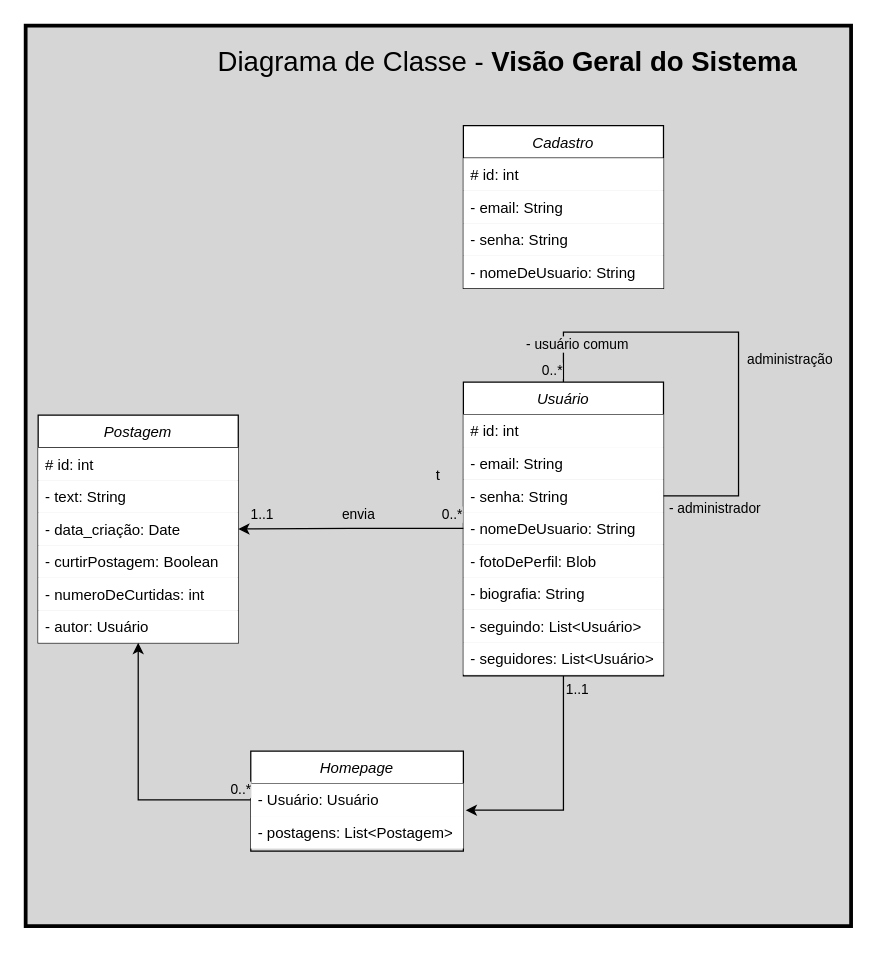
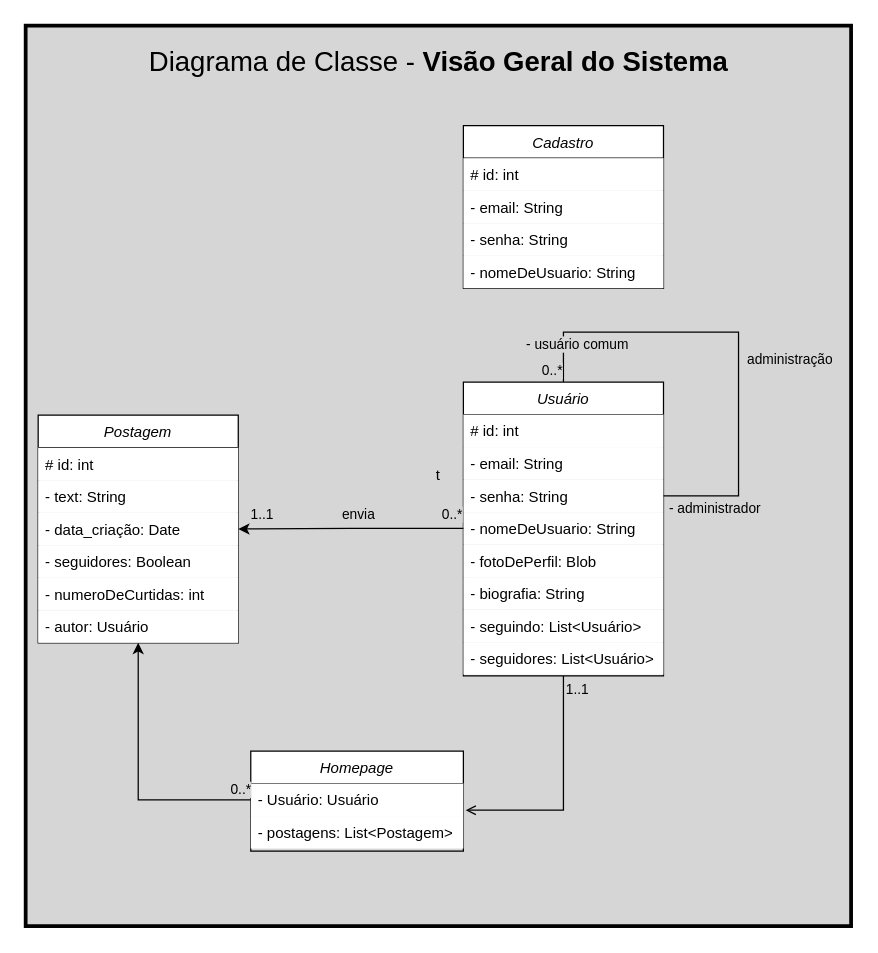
- <mxCell id="40" value="&lt;font style=&quot;font-size: 22px;&quot;&gt;Diagrama de Classe - &lt;b&gt;Visão Geral do Sistema&lt;br&gt;&lt;/b&gt;&lt;/font&gt;" style="text;html=1;align=center;verticalAlign=middle;resizable=0;points=[];autosize=1;strokeColor=none;fillColor=none;" vertex="1" parent="1"><mxGeometry x="160" y="30" width="490" height="40" as="geometry" /></mxCell>
+ <mxCell id="40" value="&lt;font style=&quot;font-size: 22px;&quot;&gt;Diagrama de Classe - &lt;b&gt;Visão Geral do Sistema&lt;br&gt;&lt;/b&gt;&lt;/font&gt;" style="text;html=1;align=center;verticalAlign=middle;resizable=0;points=[];autosize=1;strokeColor=none;fillColor=none;" vertex="1" parent="1"><mxGeometry x="105" y="30" width="490" height="40" as="geometry" /></mxCell>
- <mxCell id="20" value="- curtirPostagem: Boolean" style="text;align=left;verticalAlign=top;spacingLeft=4;spacingRight=4;overflow=hidden;rotatable=0;points=[[0,0.5],[1,0.5]];portConstraint=eastwest;rounded=0;shadow=0;html=0;fillColor=default;" parent="16" vertex="1"><mxGeometry y="104" width="160" height="26" as="geometry" /></mxCell>
+ <mxCell id="20" value="- seguidores: Boolean" style="text;align=left;verticalAlign=top;spacingLeft=4;spacingRight=4;overflow=hidden;rotatable=0;points=[[0,0.5],[1,0.5]];portConstraint=eastwest;rounded=0;shadow=0;html=0;fillColor=default;" parent="16" vertex="1"><mxGeometry y="104" width="160" height="26" as="geometry" /></mxCell>
- <mxCell id="32" style="edgeStyle=orthogonalEdgeStyle;rounded=0;orthogonalLoop=1;jettySize=auto;html=1;entryX=1.011;entryY=0.82;entryDx=0;entryDy=0;entryPerimeter=0;" edge="1" parent="1" source="3" target="30"><mxGeometry relative="1" as="geometry" /></mxCell>
+ <mxCell id="32" style="edgeStyle=orthogonalEdgeStyle;rounded=0;orthogonalLoop=1;jettySize=auto;html=1;entryX=1.011;entryY=0.82;entryDx=0;entryDy=0;entryPerimeter=0;endArrow=open;" edge="1" parent="1" source="3" target="30"><mxGeometry relative="1" as="geometry" /></mxCell>
